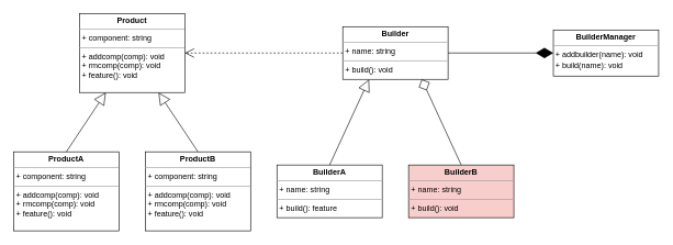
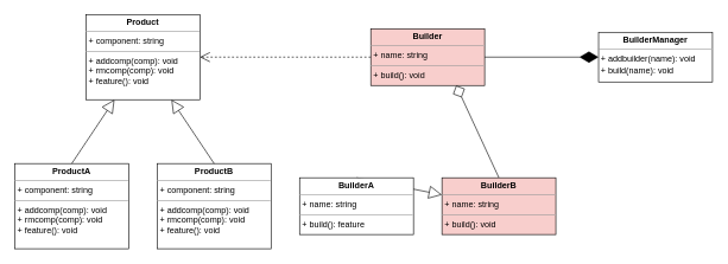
- <mxCell id="2" value="&lt;p style=&quot;margin: 0px ; margin-top: 4px ; text-align: center&quot;&gt;&lt;b&gt;Builder&lt;/b&gt;&lt;/p&gt;&lt;hr size=&quot;1&quot;&gt;&lt;p style=&quot;margin: 0px ; margin-left: 4px&quot;&gt;+ name: string&lt;/p&gt;&lt;hr size=&quot;1&quot;&gt;&lt;p style=&quot;margin: 0px ; margin-left: 4px&quot;&gt;+ build(): void&lt;/p&gt;" style="verticalAlign=top;align=left;overflow=fill;fontSize=12;fontFamily=Helvetica;html=1;" parent="1" vertex="1"><mxGeometry x="520" y="40" width="160" height="80" as="geometry" /></mxCell>
+ <mxCell id="2" value="&lt;p style=&quot;margin: 0px ; margin-top: 4px ; text-align: center&quot;&gt;&lt;b&gt;Builder&lt;/b&gt;&lt;/p&gt;&lt;hr size=&quot;1&quot;&gt;&lt;p style=&quot;margin: 0px ; margin-left: 4px&quot;&gt;+ name: string&lt;/p&gt;&lt;hr size=&quot;1&quot;&gt;&lt;p style=&quot;margin: 0px ; margin-left: 4px&quot;&gt;+ build(): void&lt;/p&gt;" style="verticalAlign=top;align=left;overflow=fill;fontSize=12;fontFamily=Helvetica;html=1;fillColor=#f8cecc;" parent="1" vertex="1"><mxGeometry x="520" y="40" width="160" height="80" as="geometry" /></mxCell>
- <mxCell id="3" value="" style="endArrow=block;endSize=16;endFill=0;html=1;rounded=0;entryX=0.25;entryY=1;entryDx=0;entryDy=0;exitX=0.5;exitY=0;exitDx=0;exitDy=0;" parent="1" source="10" target="2" edge="1"><mxGeometry width="160" relative="1" as="geometry"><mxPoint x="480" y="210" as="sourcePoint" /><mxPoint x="780" y="210" as="targetPoint" /></mxGeometry></mxCell>
+ <mxCell id="3" value="" style="endArrow=block;endSize=16;endFill=0;html=1;rounded=0;exitX=0.5;exitY=0;exitDx=0;exitDy=0;" parent="1" source="10" target="9" edge="1"><mxGeometry width="160" relative="1" as="geometry"><mxPoint x="480" y="210" as="sourcePoint" /><mxPoint x="780" y="210" as="targetPoint" /></mxGeometry></mxCell>
